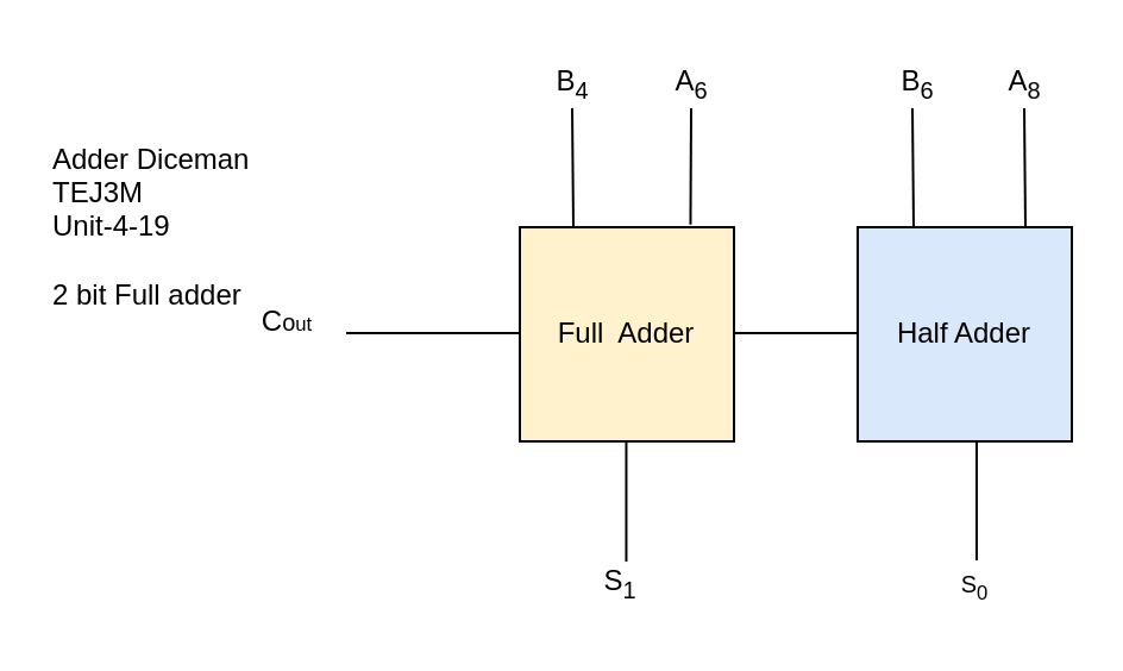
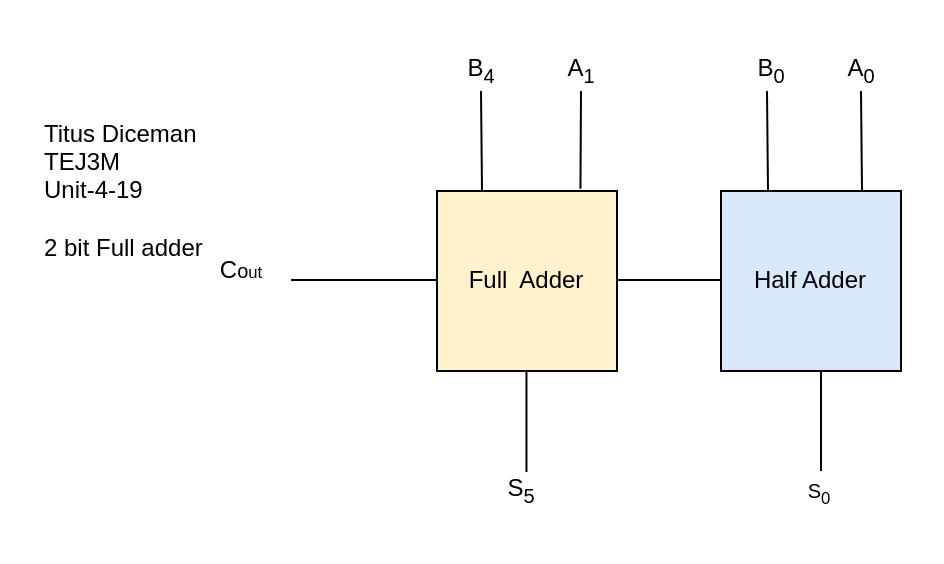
- <mxCell id="17" value="A&lt;sub&gt;6&lt;/sub&gt;" style="text;html=1;align=center;verticalAlign=middle;resizable=0;points=[];autosize=1;strokeColor=none;fillColor=none;" vertex="1" parent="1"><mxGeometry x="270" y="20" width="40" height="30" as="geometry" /></mxCell>
+ <mxCell id="17" value="A&lt;sub&gt;1&lt;/sub&gt;" style="text;html=1;align=center;verticalAlign=middle;resizable=0;points=[];autosize=1;strokeColor=none;fillColor=none;" vertex="1" parent="1"><mxGeometry x="270" y="20" width="40" height="30" as="geometry" /></mxCell>
- <mxCell id="18" value="B&lt;sub&gt;6&lt;/sub&gt;" style="text;html=1;align=center;verticalAlign=middle;resizable=0;points=[];autosize=1;strokeColor=none;fillColor=none;" vertex="1" parent="1"><mxGeometry x="365" y="20" width="40" height="30" as="geometry" /></mxCell>
+ <mxCell id="18" value="B&lt;sub&gt;0&lt;/sub&gt;" style="text;html=1;align=center;verticalAlign=middle;resizable=0;points=[];autosize=1;strokeColor=none;fillColor=none;" vertex="1" parent="1"><mxGeometry x="365" y="20" width="40" height="30" as="geometry" /></mxCell>
- <mxCell id="19" value="A&lt;sub&gt;8&lt;/sub&gt;" style="text;html=1;align=center;verticalAlign=middle;resizable=0;points=[];autosize=1;strokeColor=none;fillColor=none;" vertex="1" parent="1"><mxGeometry x="410" y="20" width="40" height="30" as="geometry" /></mxCell>
+ <mxCell id="19" value="A&lt;sub&gt;0&lt;/sub&gt;" style="text;html=1;align=center;verticalAlign=middle;resizable=0;points=[];autosize=1;strokeColor=none;fillColor=none;" vertex="1" parent="1"><mxGeometry x="410" y="20" width="40" height="30" as="geometry" /></mxCell>
- <mxCell id="2" value="Adder Diceman&amp;nbsp;&lt;br&gt;TEJ3M&lt;br&gt;Unit-4-19&lt;br&gt;&lt;br&gt;2 bit Full adder" style="text;html=1;align=left;verticalAlign=middle;resizable=0;points=[];autosize=1;strokeColor=none;fillColor=none;" parent="1" vertex="1"><mxGeometry x="20" y="50" width="100" height="90" as="geometry" /></mxCell>
+ <mxCell id="2" value="Titus Diceman&amp;nbsp;&lt;br&gt;TEJ3M&lt;br&gt;Unit-4-19&lt;br&gt;&lt;br&gt;2 bit Full adder" style="text;html=1;align=left;verticalAlign=middle;resizable=0;points=[];autosize=1;strokeColor=none;fillColor=none;" parent="1" vertex="1"><mxGeometry x="20" y="50" width="100" height="90" as="geometry" /></mxCell>
- <mxCell id="14" value="S&lt;sub&gt;1&lt;/sub&gt;" style="text;html=1;align=center;verticalAlign=middle;resizable=0;points=[];autosize=1;strokeColor=none;fillColor=none;" vertex="1" parent="1"><mxGeometry x="240" y="230" width="40" height="30" as="geometry" /></mxCell>
+ <mxCell id="14" value="S&lt;sub&gt;5&lt;/sub&gt;" style="text;html=1;align=center;verticalAlign=middle;resizable=0;points=[];autosize=1;strokeColor=none;fillColor=none;" vertex="1" parent="1"><mxGeometry x="240" y="230" width="40" height="30" as="geometry" /></mxCell>
